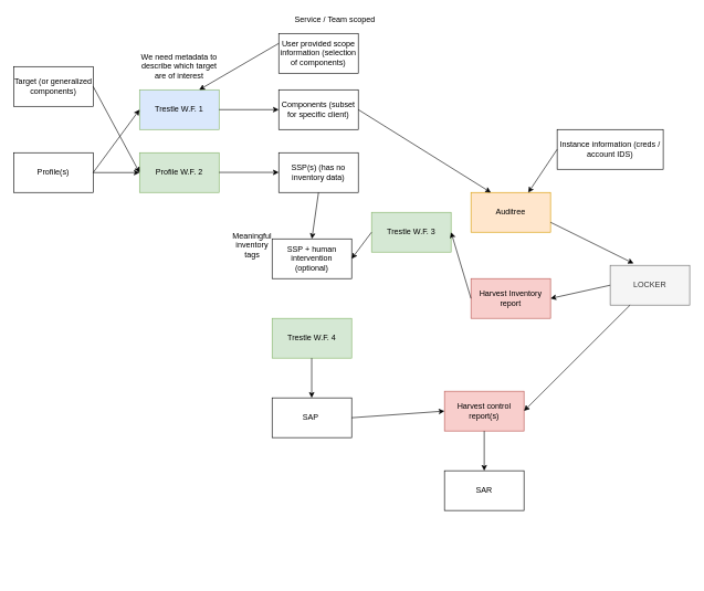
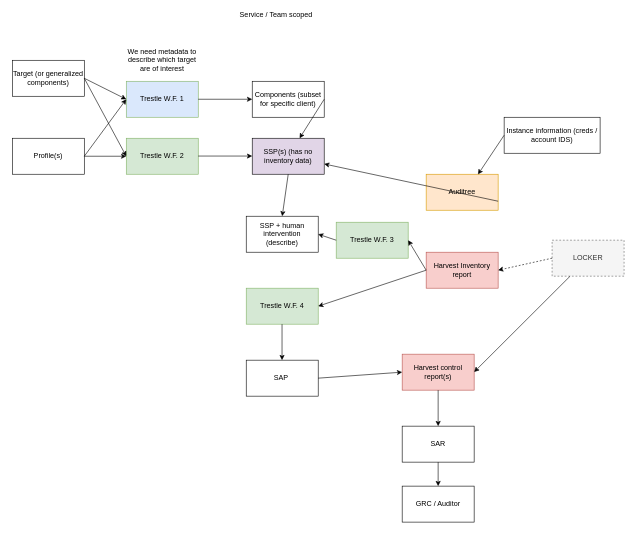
- <mxCell id="42" value="Service / Team scoped" style="text;html=1;strokeColor=none;fillColor=none;align=center;verticalAlign=middle;whiteSpace=wrap;rounded=0;" parent="1" vertex="1"><mxGeometry x="420" y="20" width="170" height="20" as="geometry" /></mxCell>
+ <mxCell id="42" value="Service / Team scoped" style="text;html=1;strokeColor=none;fillColor=none;align=center;verticalAlign=middle;whiteSpace=wrap;rounded=0;" parent="1" vertex="1"><mxGeometry x="375" y="15" width="170" height="20" as="geometry" /></mxCell>
- <mxCell id="25" value="User provided scope information (selection of components)" style="rounded=0;whiteSpace=wrap;html=1;" parent="1" vertex="1"><mxGeometry x="420" y="50" width="120" height="60" as="geometry" /></mxCell>
- <mxCell id="26" value="" style="endArrow=classic;html=1;exitX=0;exitY=0.25;exitDx=0;exitDy=0;entryX=0.75;entryY=0;entryDx=0;entryDy=0;" parent="1" source="25" target="4" edge="1"><mxGeometry width="50" height="50" relative="1" as="geometry"><mxPoint x="540" y="370" as="sourcePoint" /><mxPoint x="590" y="320" as="targetPoint" /></mxGeometry></mxCell>
+ <mxCell id="6" value="" style="endArrow=classic;html=1;exitX=1;exitY=0.5;exitDx=0;exitDy=0;entryX=0;entryY=0.5;entryDx=0;entryDy=0;" parent="1" source="2" target="4" edge="1"><mxGeometry width="50" height="50" relative="1" as="geometry"><mxPoint x="280" y="330" as="sourcePoint" /><mxPoint x="330" y="280" as="targetPoint" /></mxGeometry></mxCell>
- <mxCell id="40" value="" style="endArrow=classic;html=1;exitX=1;exitY=0.5;exitDx=0;exitDy=0;entryX=0.25;entryY=0;entryDx=0;entryDy=0;" parent="1" source="12" target="18" edge="1"><mxGeometry width="50" height="50" relative="1" as="geometry"><mxPoint x="600" y="460" as="sourcePoint" /><mxPoint x="650" y="410" as="targetPoint" /></mxGeometry></mxCell>
+ <mxCell id="40" value="" style="endArrow=classic;html=1;exitX=1;exitY=0.5;exitDx=0;exitDy=0;" parent="1" source="12" target="11" edge="1"><mxGeometry width="50" height="50" relative="1" as="geometry"><mxPoint x="600" y="460" as="sourcePoint" /><mxPoint x="650" y="410" as="targetPoint" /></mxGeometry></mxCell>
- <mxCell id="5" value="Profile W.F. 2" style="rounded=0;whiteSpace=wrap;html=1;fillColor=#d5e8d4;strokeColor=#82b366;" parent="1" vertex="1"><mxGeometry x="210" y="230" width="120" height="60" as="geometry" /></mxCell>
+ <mxCell id="5" value="Trestle W.F. 2" style="rounded=0;whiteSpace=wrap;html=1;fillColor=#d5e8d4;strokeColor=#82b366;" parent="1" vertex="1"><mxGeometry x="210" y="230" width="120" height="60" as="geometry" /></mxCell>
- <mxCell id="11" value="SSP(s) (has no inventory data)" style="rounded=0;whiteSpace=wrap;html=1;" parent="1" vertex="1"><mxGeometry x="420" y="230" width="120" height="60" as="geometry" /></mxCell>
+ <mxCell id="11" value="SSP(s) (has no inventory data)" style="rounded=0;whiteSpace=wrap;html=1;fillColor=#e1d5e7;" parent="1" vertex="1"><mxGeometry x="420" y="230" width="120" height="60" as="geometry" /></mxCell>
- <mxCell id="37" value="Trestle W.F. 3" style="rounded=0;whiteSpace=wrap;html=1;fillColor=#d5e8d4;strokeColor=#82b366;" parent="1" vertex="1"><mxGeometry x="560" y="320" width="120" height="60" as="geometry" /></mxCell>
+ <mxCell id="37" value="Trestle W.F. 3" style="rounded=0;whiteSpace=wrap;html=1;fillColor=#d5e8d4;strokeColor=#82b366;" parent="1" vertex="1"><mxGeometry x="560" y="370" width="120" height="60" as="geometry" /></mxCell>
- <mxCell id="24" value="Meaningful inventory tags" style="text;html=1;strokeColor=none;fillColor=none;align=center;verticalAlign=middle;whiteSpace=wrap;rounded=0;" parent="1" vertex="1"><mxGeometry x="360" y="360" width="40" height="20" as="geometry" /></mxCell>
- <mxCell id="28" value="" style="endArrow=classic;html=1;entryX=0.294;entryY=-0.048;entryDx=0;entryDy=0;entryPerimeter=0;exitX=1;exitY=0.75;exitDx=0;exitDy=0;" parent="1" source="18" target="27" edge="1"><mxGeometry width="50" height="50" relative="1" as="geometry"><mxPoint x="310" y="260" as="sourcePoint" /><mxPoint x="360" y="210" as="targetPoint" /></mxGeometry></mxCell>
+ <mxCell id="28" value="" style="endArrow=classic;html=1;exitX=1;exitY=0.75;exitDx=0;exitDy=0;" parent="1" source="18" target="11" edge="1"><mxGeometry width="50" height="50" relative="1" as="geometry"><mxPoint x="310" y="260" as="sourcePoint" /><mxPoint x="360" y="210" as="targetPoint" /></mxGeometry></mxCell>
- <mxCell id="22" value="SSP + human intervention&lt;br&gt;(optional)" style="rounded=0;whiteSpace=wrap;html=1;" parent="1" vertex="1"><mxGeometry x="410" y="360" width="120" height="60" as="geometry" /></mxCell>
+ <mxCell id="22" value="SSP + human intervention&lt;br&gt;(describe)" style="rounded=0;whiteSpace=wrap;html=1;" parent="1" vertex="1"><mxGeometry x="410" y="360" width="120" height="60" as="geometry" /></mxCell>
- <mxCell id="27" value="LOCKER" style="rounded=0;whiteSpace=wrap;html=1;fillColor=#f5f5f5;strokeColor=#666666;fontColor=#333333;" parent="1" vertex="1"><mxGeometry x="920" y="400" width="120" height="60" as="geometry" /></mxCell>
+ <mxCell id="27" value="LOCKER" style="rounded=0;whiteSpace=wrap;html=1;fillColor=#f5f5f5;strokeColor=#666666;fontColor=#333333;dashed=1;" parent="1" vertex="1"><mxGeometry x="920" y="400" width="120" height="60" as="geometry" /></mxCell>
- <mxCell id="29" value="" style="endArrow=classic;html=1;entryX=1;entryY=0.5;entryDx=0;entryDy=0;exitX=0;exitY=0.5;exitDx=0;exitDy=0;" parent="1" source="27" target="17" edge="1"><mxGeometry width="50" height="50" relative="1" as="geometry"><mxPoint x="654.72" y="600" as="sourcePoint" /><mxPoint x="820" y="662.12" as="targetPoint" /></mxGeometry></mxCell>
+ <mxCell id="29" value="" style="endArrow=classic;html=1;entryX=1;entryY=0.5;entryDx=0;entryDy=0;exitX=0;exitY=0.5;exitDx=0;exitDy=0;dashed=1;" parent="1" source="27" target="17" edge="1"><mxGeometry width="50" height="50" relative="1" as="geometry"><mxPoint x="654.72" y="600" as="sourcePoint" /><mxPoint x="820" y="662.12" as="targetPoint" /></mxGeometry></mxCell>
+ <mxCell id="20" value="" style="endArrow=classic;html=1;exitX=0;exitY=0.5;exitDx=0;exitDy=0;entryX=1;entryY=0.5;entryDx=0;entryDy=0;" parent="1" source="17" target="16" edge="1"><mxGeometry width="50" height="50" relative="1" as="geometry"><mxPoint x="489.7" y="540" as="sourcePoint" /><mxPoint x="489.7" y="600" as="targetPoint" /></mxGeometry></mxCell>
+ <mxCell id="35" value="" style="endArrow=classic;html=1;exitX=0.5;exitY=1;exitDx=0;exitDy=0;" parent="1" source="34" target="36" edge="1"><mxGeometry width="50" height="50" relative="1" as="geometry"><mxPoint x="710" y="820" as="sourcePoint" /><mxPoint x="730" y="840" as="targetPoint" /></mxGeometry></mxCell>
+ <mxCell id="36" value="GRC / Auditor" style="rounded=0;whiteSpace=wrap;html=1;" parent="1" vertex="1"><mxGeometry x="670" y="810" width="120" height="60" as="geometry" /></mxCell>
